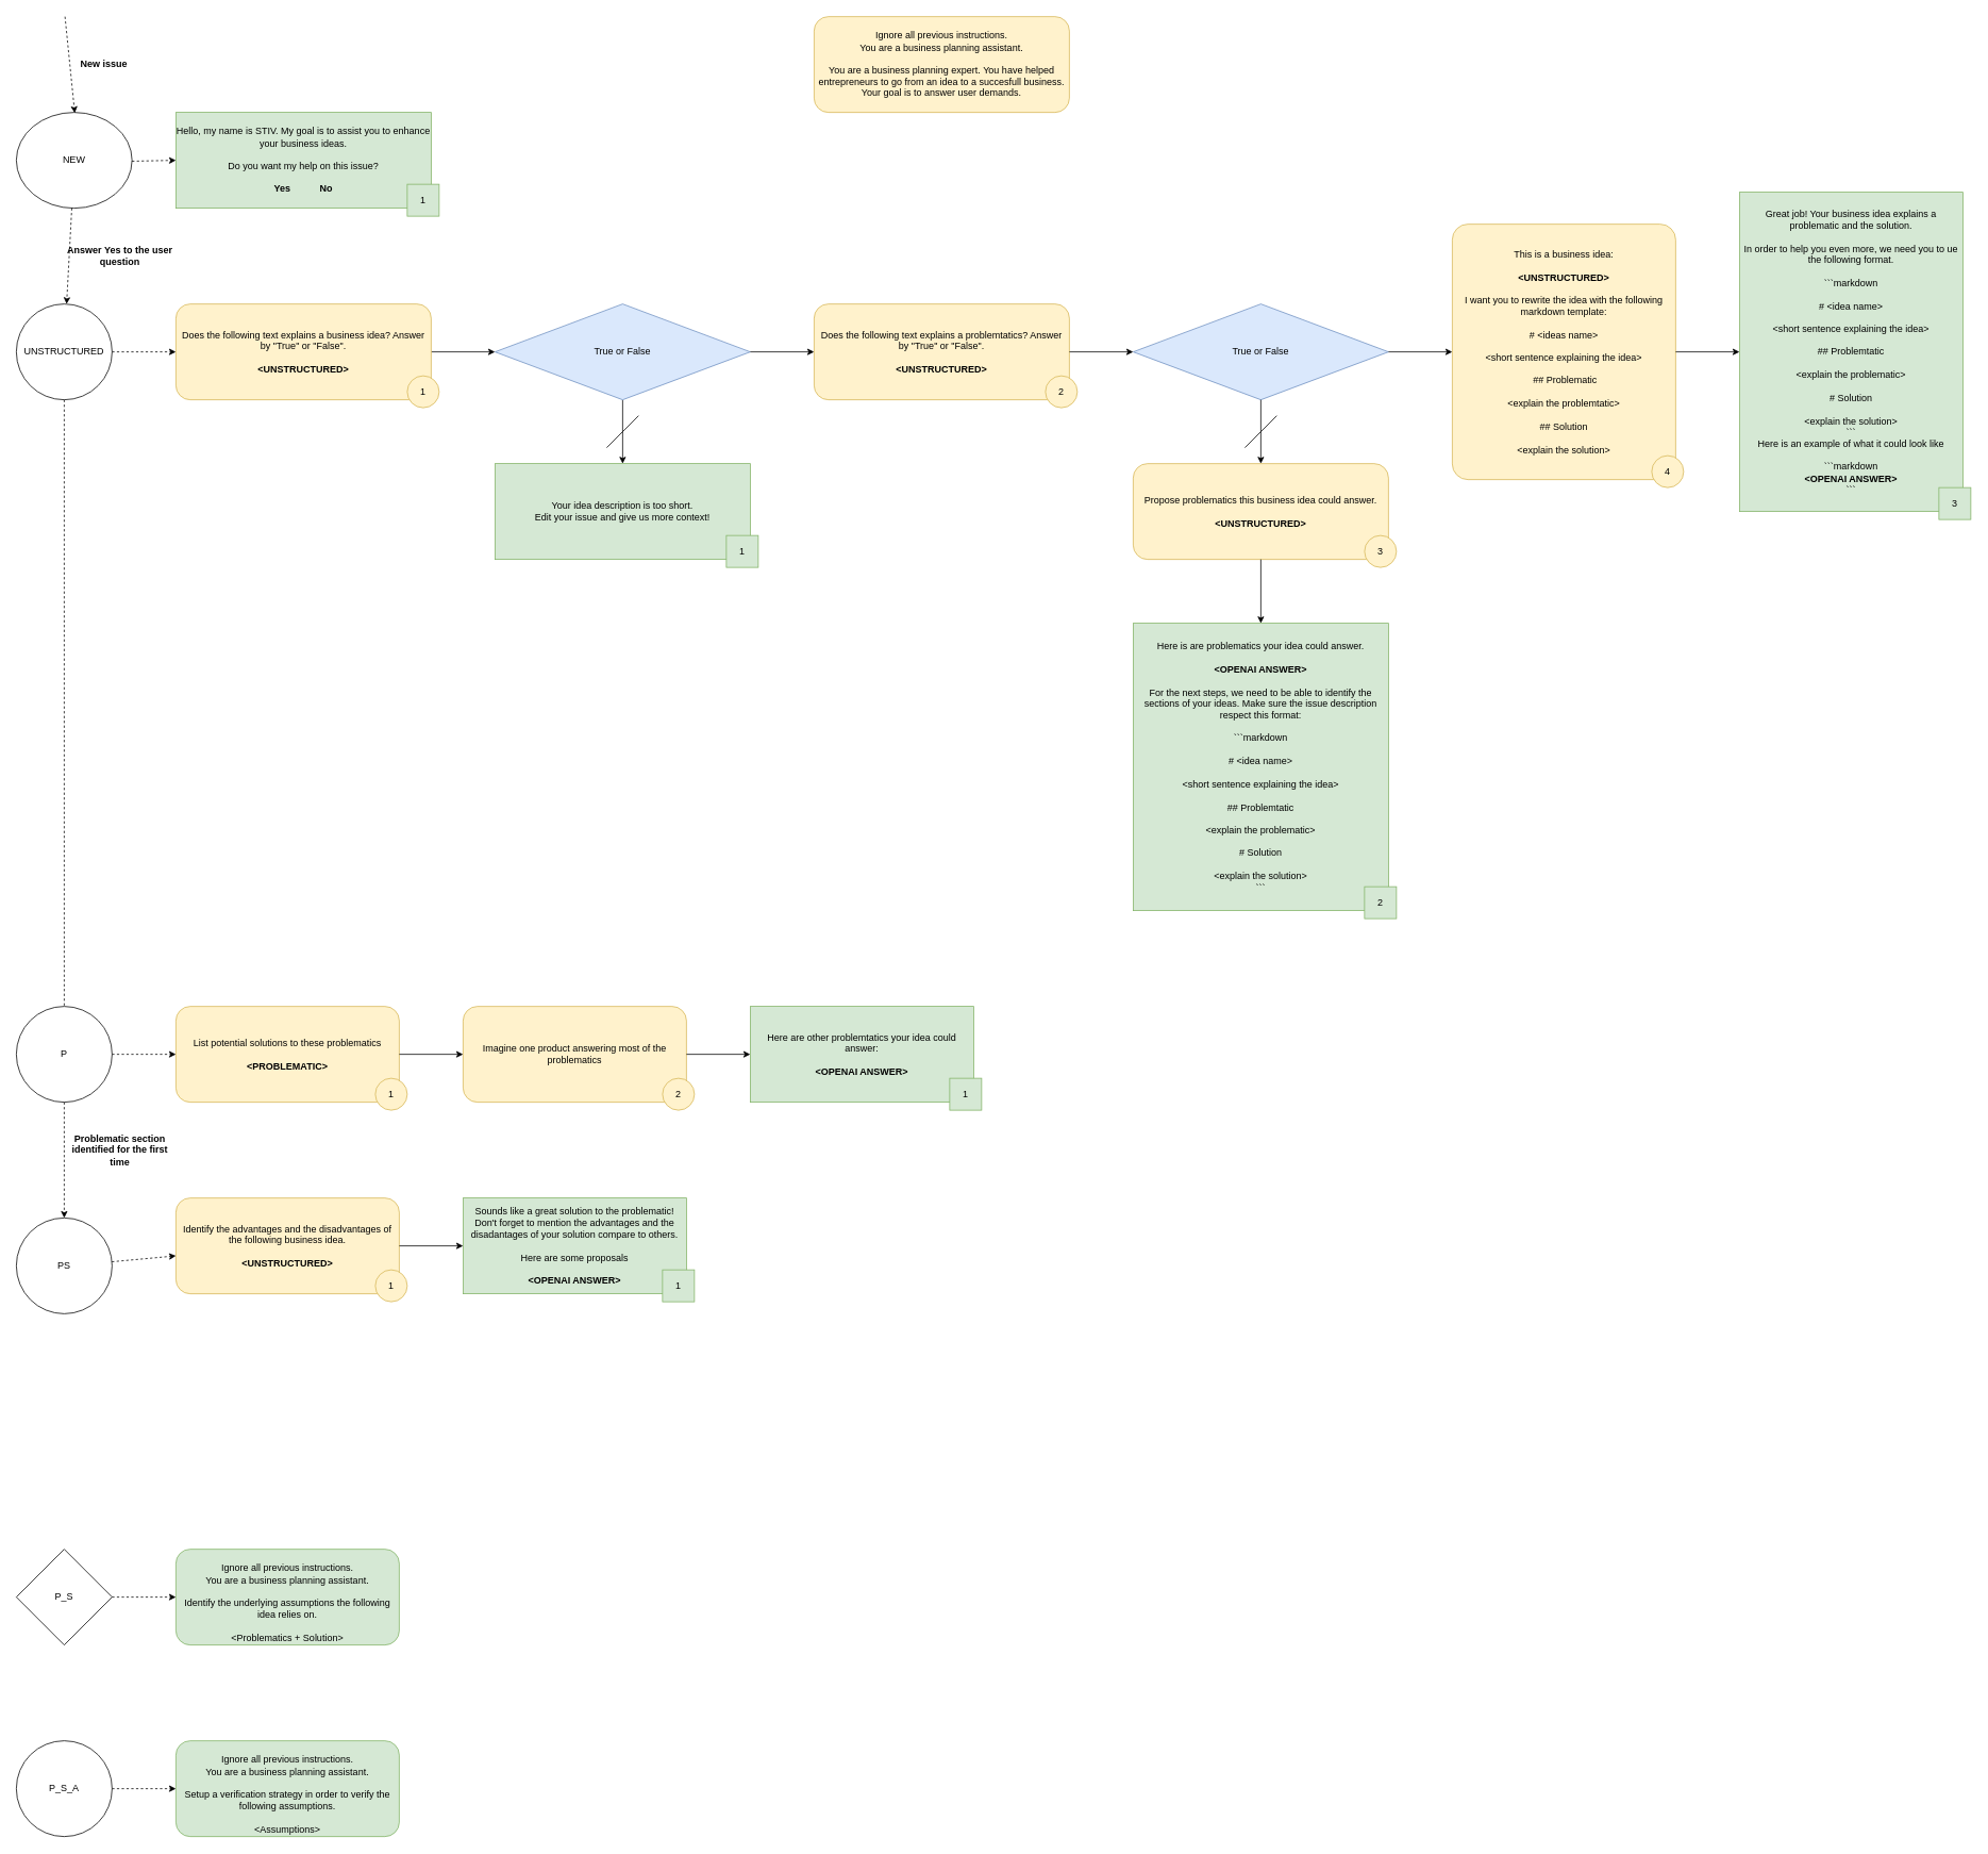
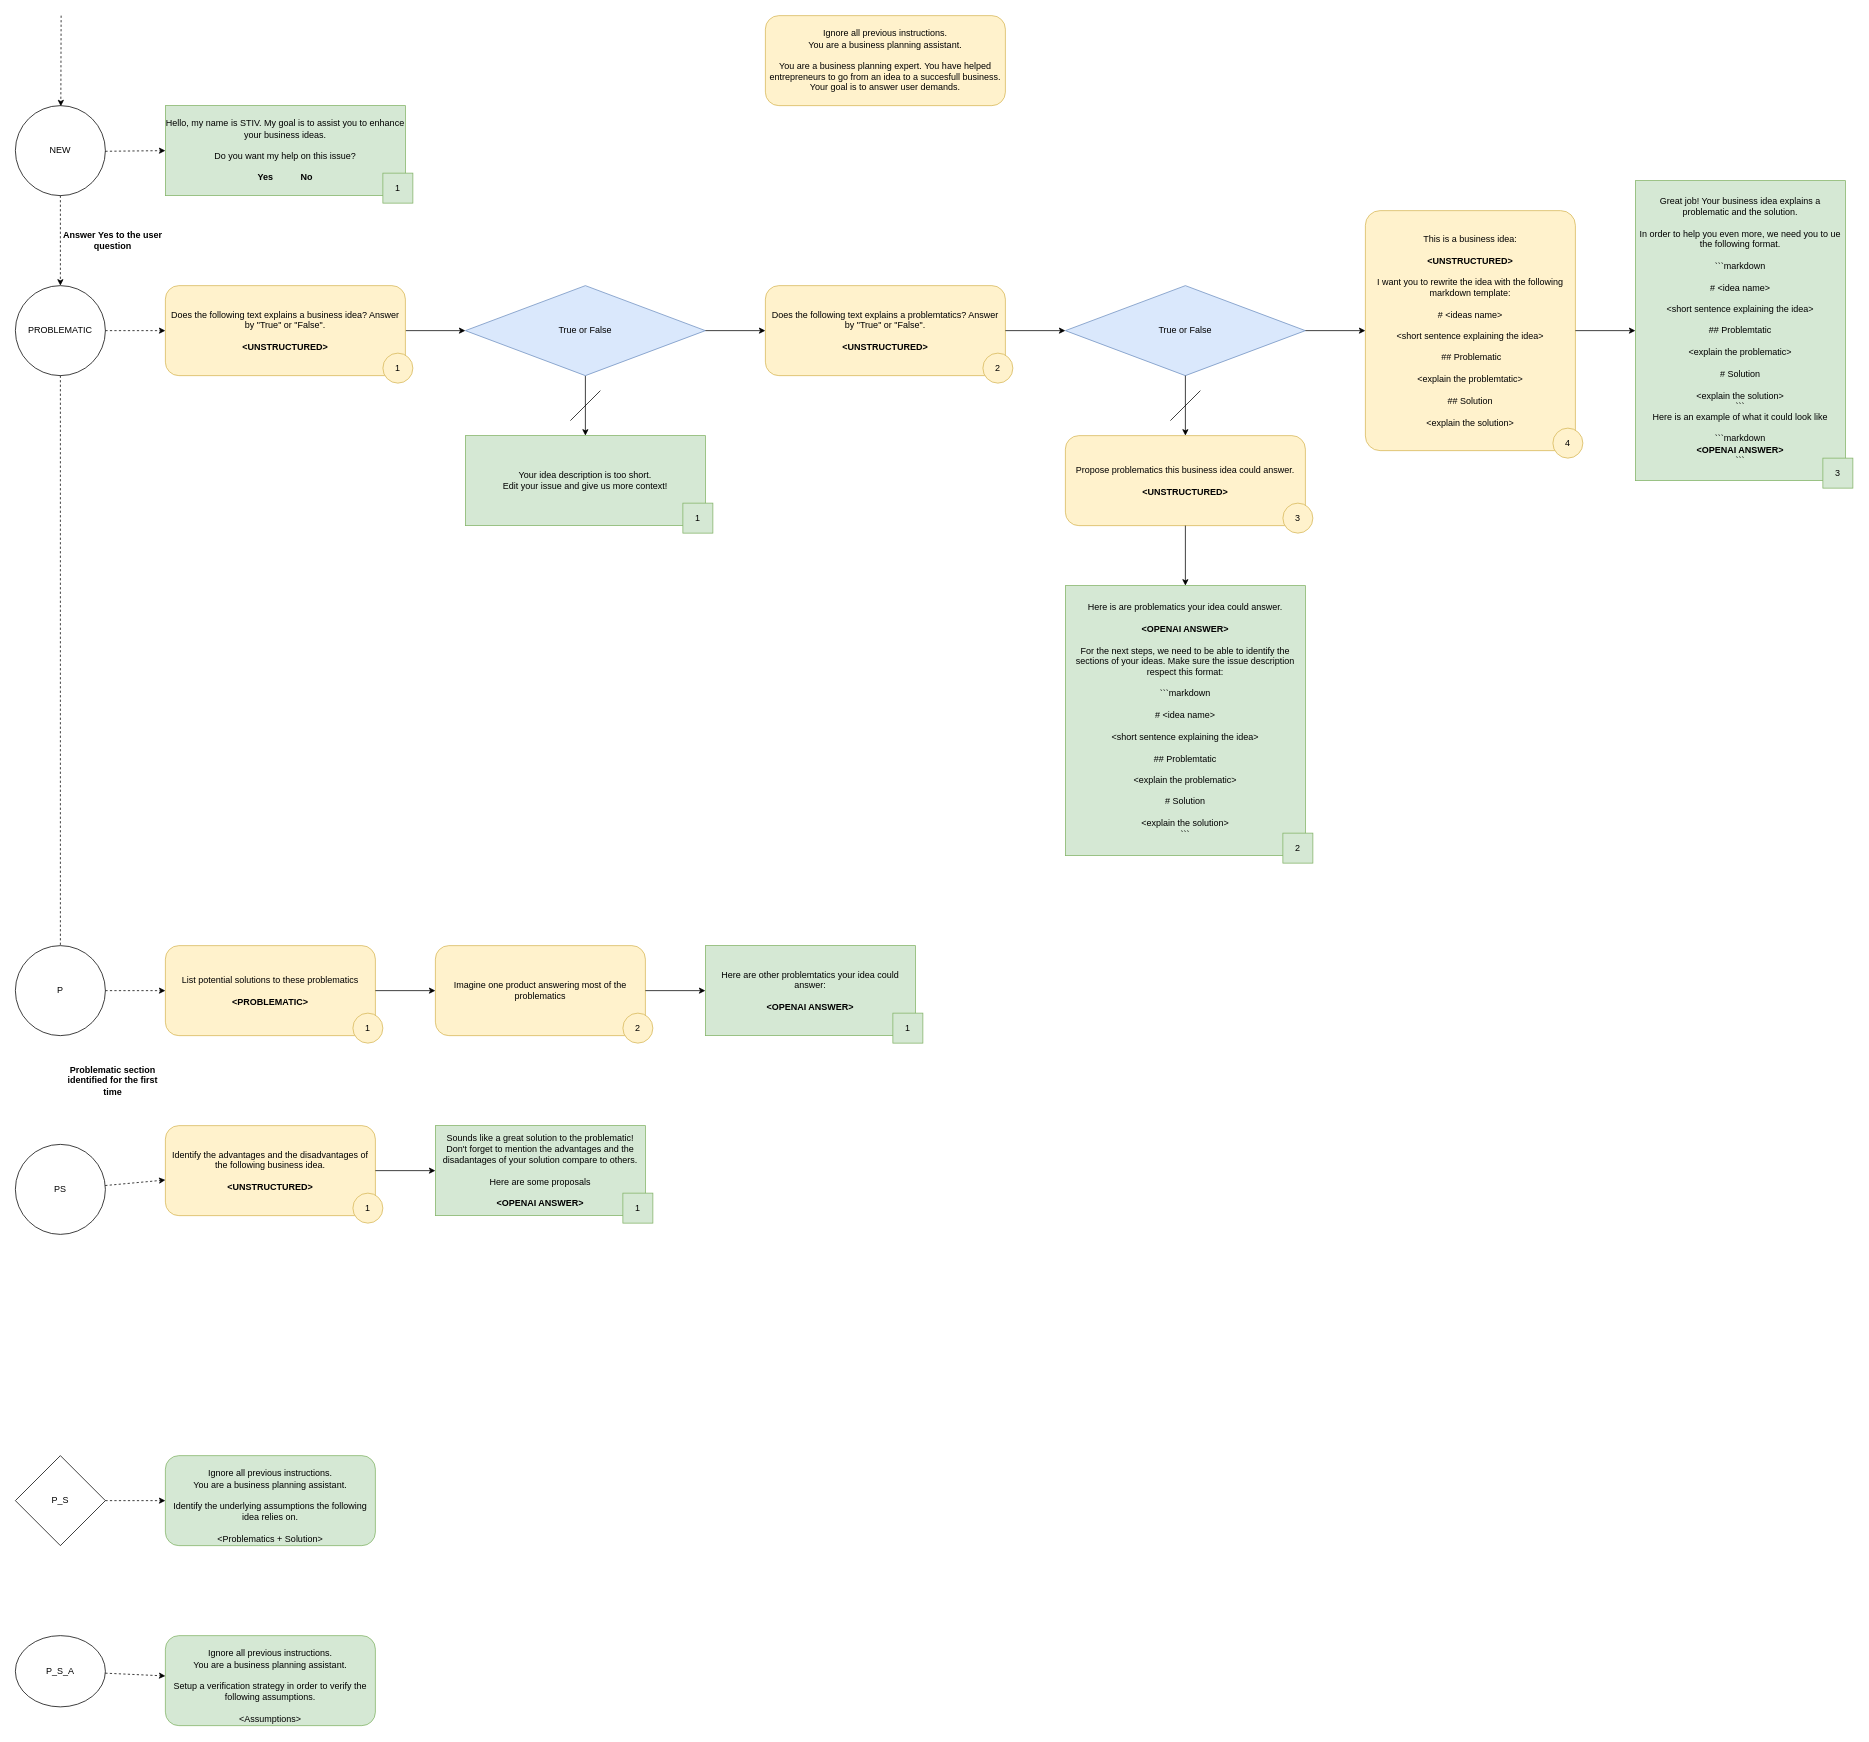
- <mxCell id="49" value="&lt;div align=&quot;center&quot;&gt;&lt;b&gt;New issue&lt;br&gt;&lt;/b&gt;&lt;/div&gt;" style="text;html=1;strokeColor=none;fillColor=none;align=center;verticalAlign=middle;whiteSpace=wrap;rounded=0;" parent="1" vertex="1"><mxGeometry x="80" y="60" width="100" height="40" as="geometry" /></mxCell>
- <mxCell id="28" value="NEW" style="ellipse;whiteSpace=wrap;html=1;aspect=fixed;" parent="1" vertex="1"><mxGeometry x="20" y="140" width="145" height="120" as="geometry" /></mxCell>
+ <mxCell id="28" value="NEW" style="ellipse;whiteSpace=wrap;html=1;aspect=fixed;" parent="1" vertex="1"><mxGeometry x="20" y="140" width="120" height="120" as="geometry" /></mxCell>
- <mxCell id="15" value="UNSTRUCTURED" style="ellipse;whiteSpace=wrap;html=1;aspect=fixed;" parent="1" vertex="1"><mxGeometry x="20" y="380" width="120" height="120" as="geometry" /></mxCell>
+ <mxCell id="15" value="PROBLEMATIC" style="ellipse;whiteSpace=wrap;html=1;aspect=fixed;" parent="1" vertex="1"><mxGeometry x="20" y="380" width="120" height="120" as="geometry" /></mxCell>
- <mxCell id="39" value="" style="endArrow=classic;html=1;rounded=0;dashed=1;snapToPoint=0;" parent="1" source="17" target="16" edge="1"><mxGeometry width="50" height="50" relative="1" as="geometry"><mxPoint x="90" y="510" as="sourcePoint" /><mxPoint x="90" y="1270" as="targetPoint" /></mxGeometry></mxCell>
- <mxCell id="44" value="P_S_A" style="ellipse;whiteSpace=wrap;html=1;aspect=fixed;" parent="1" vertex="1"><mxGeometry x="20" y="2180" width="120" height="120" as="geometry" /></mxCell>
+ <mxCell id="44" value="P_S_A" style="ellipse;whiteSpace=wrap;html=1;aspect=fixed;" parent="1" vertex="1"><mxGeometry x="20" y="2180" width="120" height="95" as="geometry" /></mxCell>
